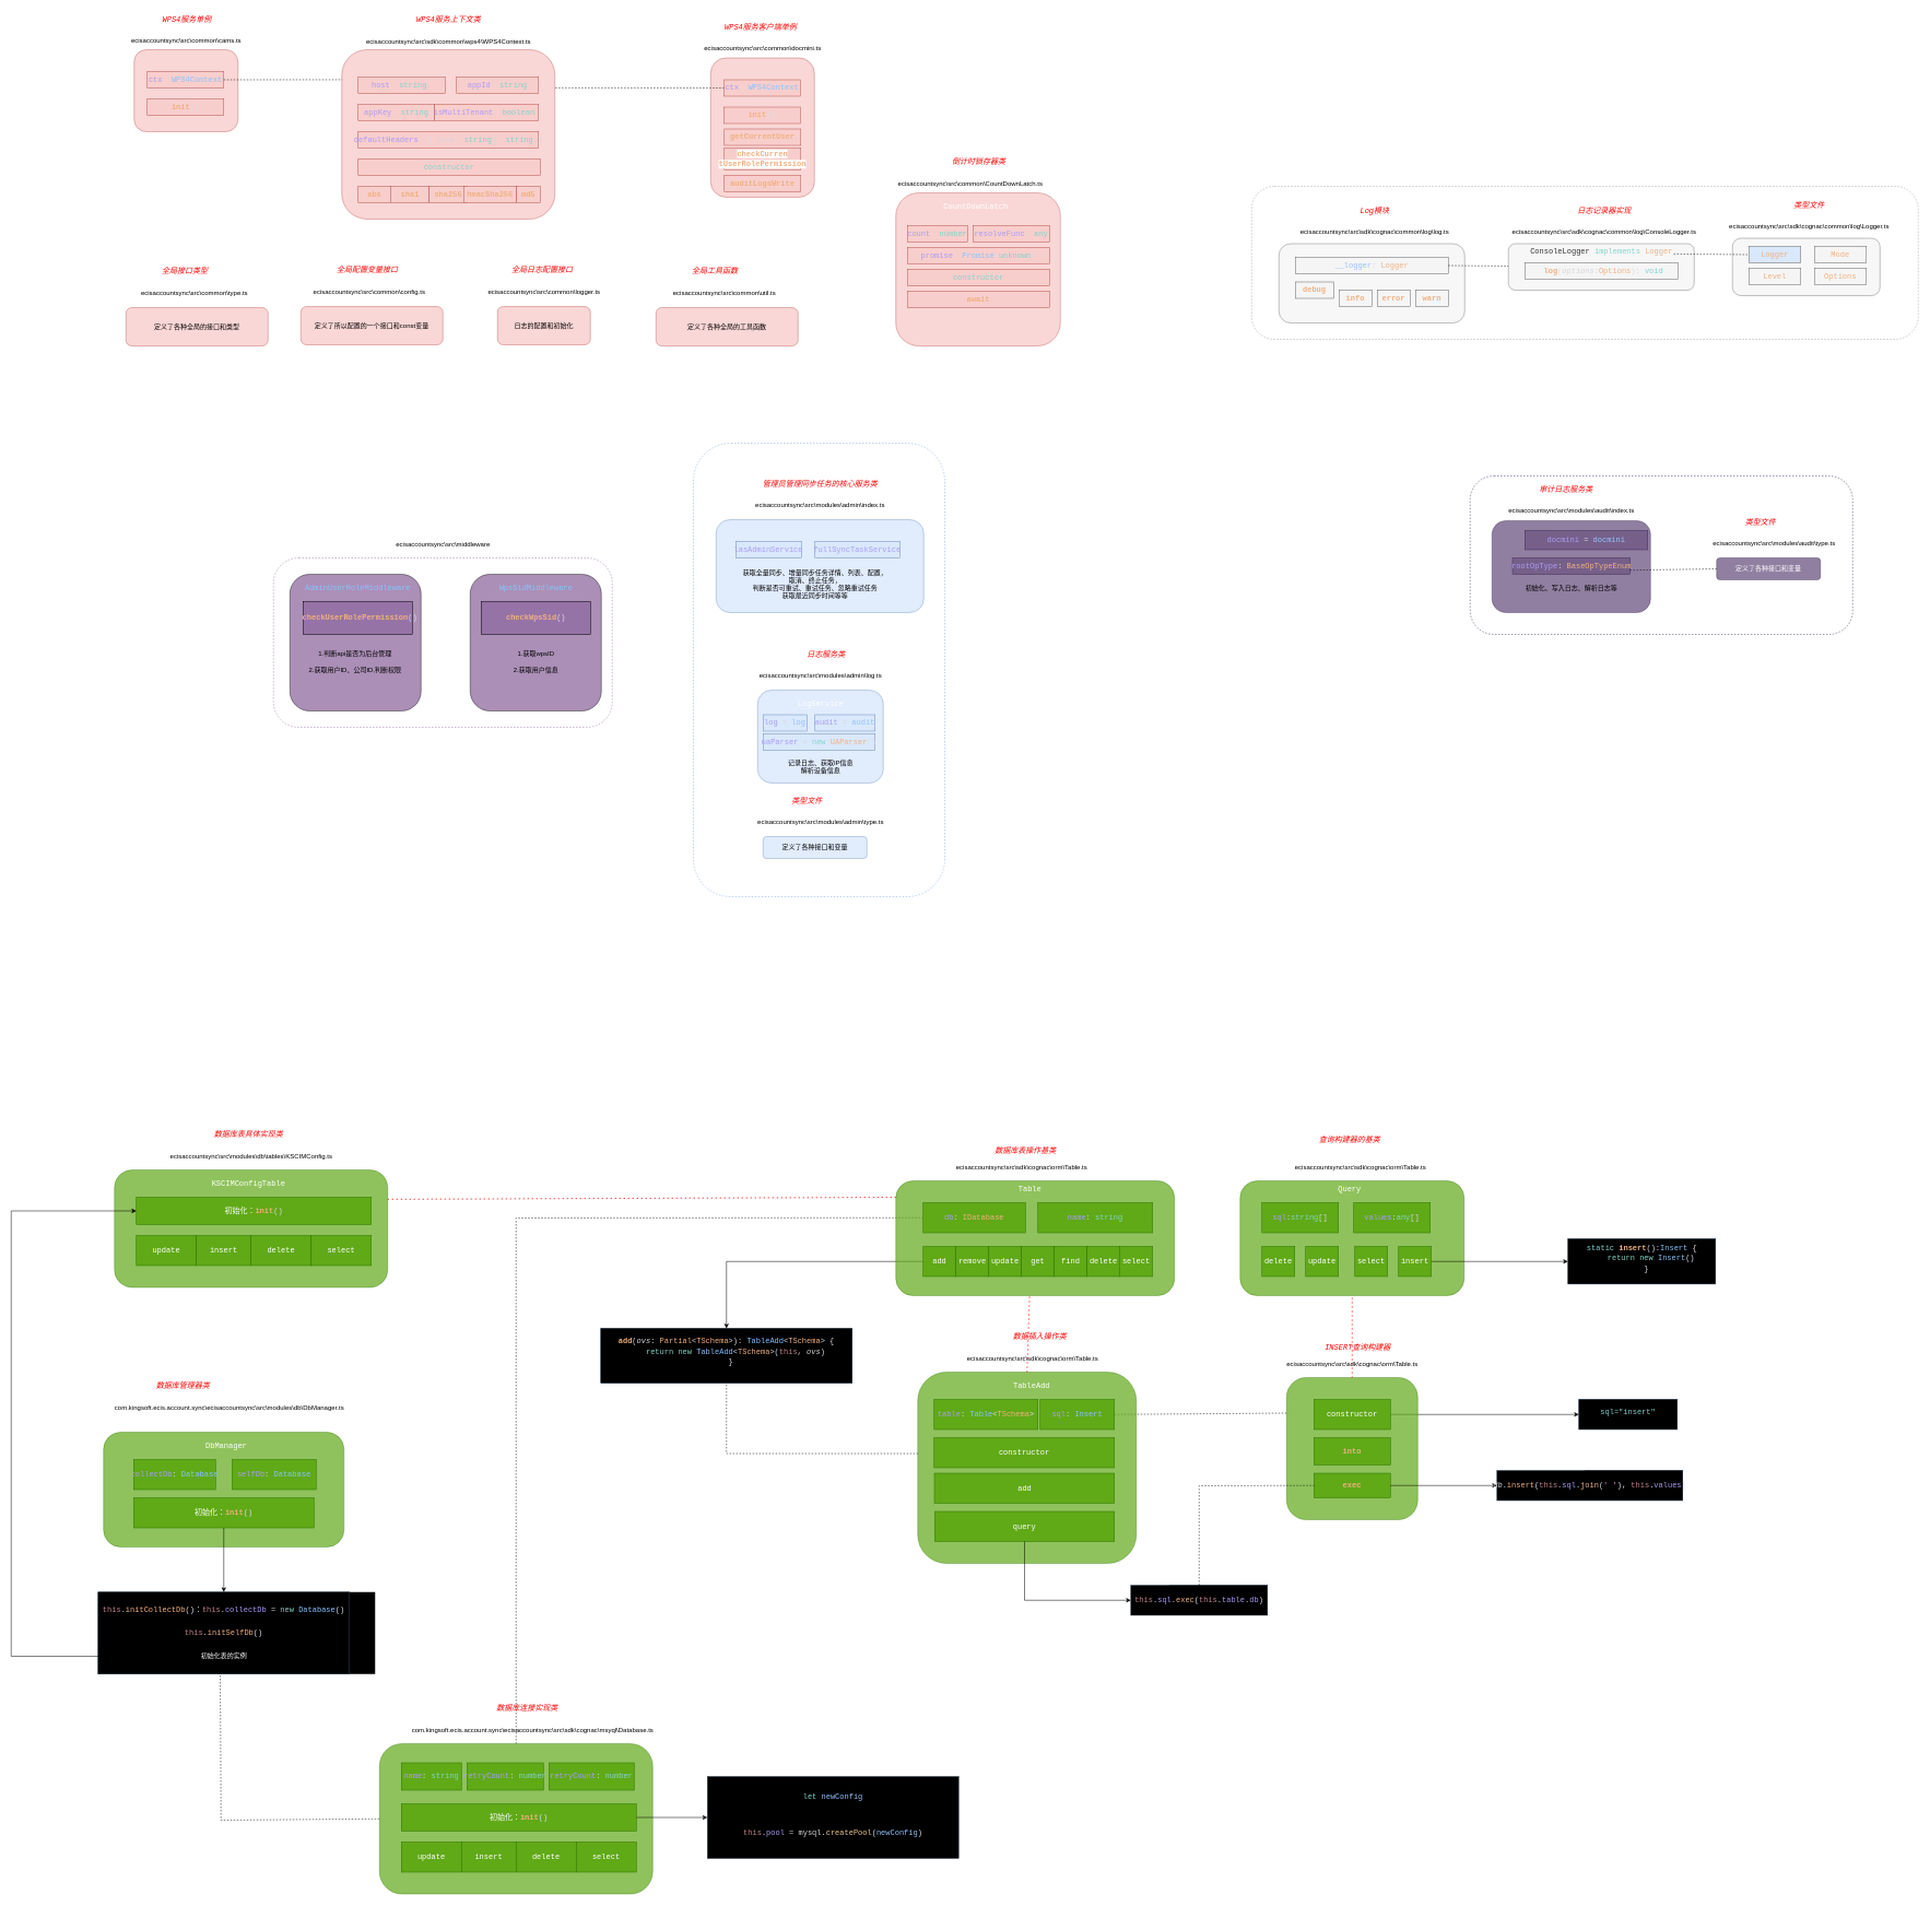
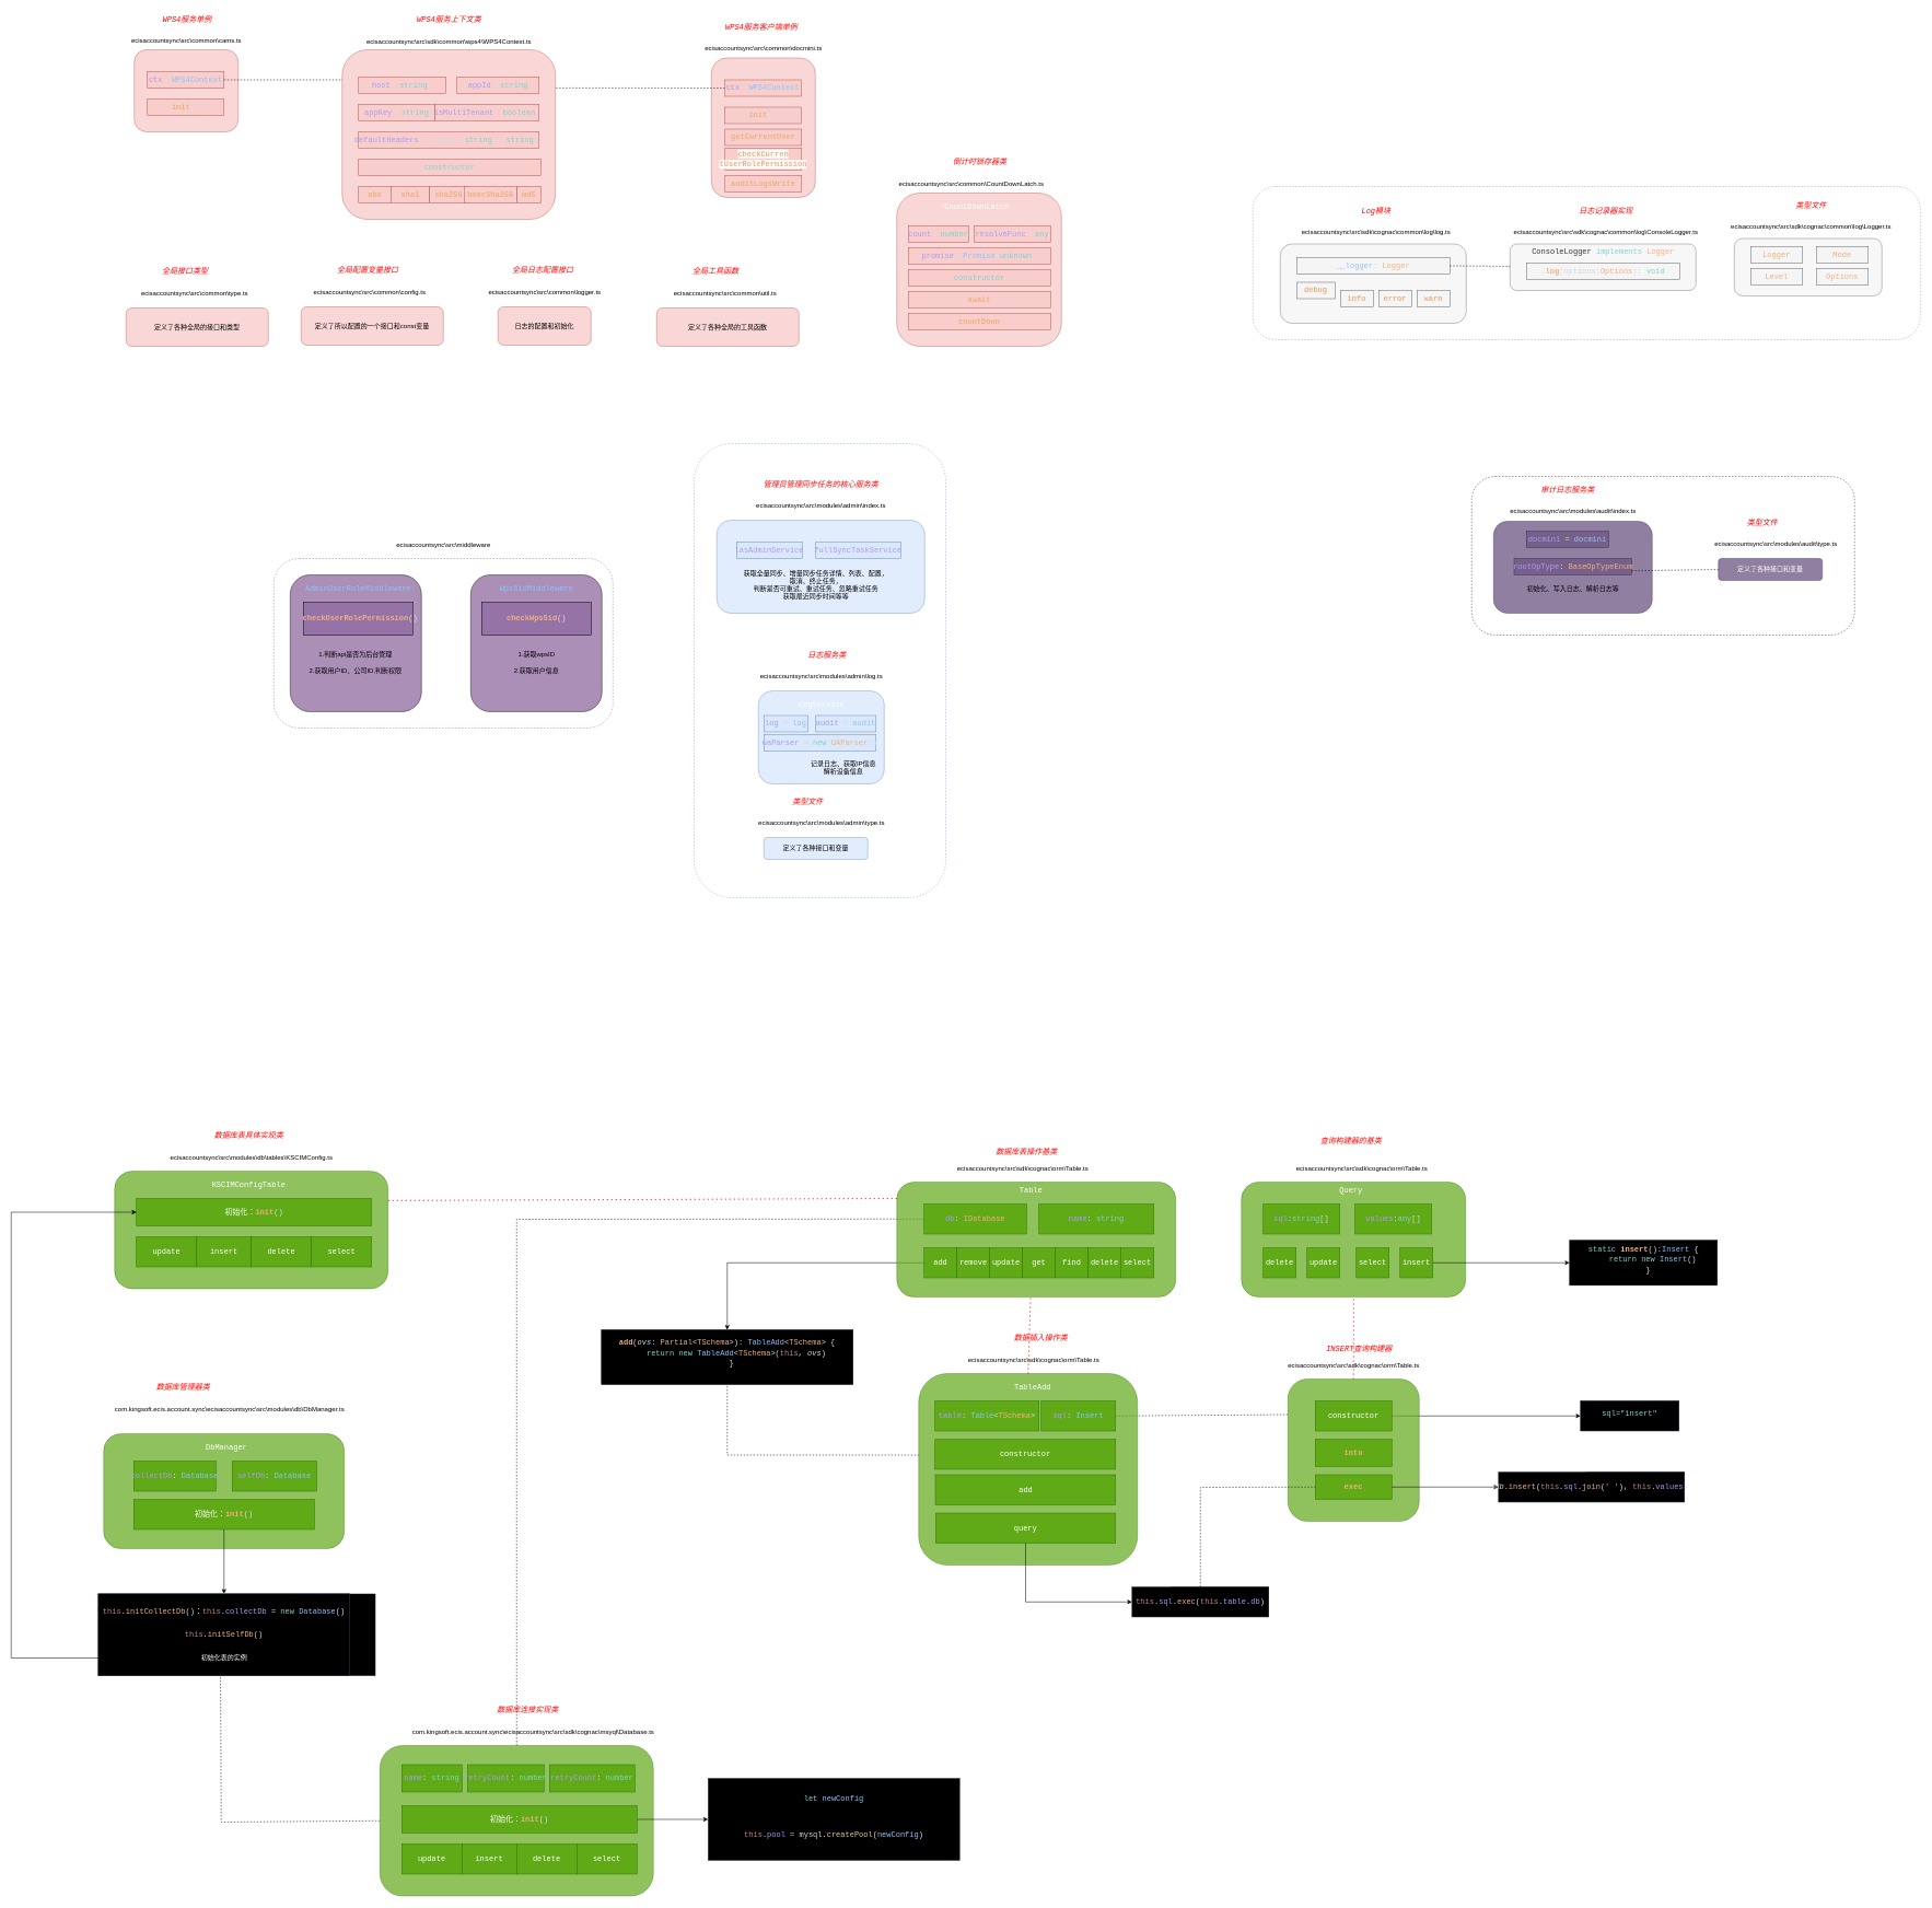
- <mxCell id="100" value="" style="endArrow=none;dashed=1;html=1;rounded=0;exitX=1.01;exitY=0.622;exitDx=0;exitDy=0;exitPerimeter=0;entryX=0;entryY=0.5;entryDx=0;entryDy=0;" edge="1" parent="77" source="90" target="96"><mxGeometry width="50" height="50" relative="1" as="geometry"><mxPoint x="900" y="370" as="sourcePoint" /><mxPoint x="950" y="320" as="targetPoint" /></mxGeometry></mxCell>
- <mxCell id="96" value="&lt;div style=&quot;color: rgb(216, 222, 233); font-family: Consolas, &amp;quot;Courier New&amp;quot;, monospace; font-size: 14px; line-height: 19px; white-space: pre;&quot;&gt;&lt;div style=&quot;line-height: 19px;&quot;&gt;&lt;div style=&quot;line-height: 19px;&quot;&gt;&lt;div style=&quot;line-height: 19px;&quot;&gt;&lt;span style=&quot;color: rgb(239, 176, 128);&quot;&gt;Logger&lt;/span&gt;&lt;/div&gt;&lt;/div&gt;&lt;/div&gt;&lt;/div&gt;" style="rounded=0;whiteSpace=wrap;html=1;fillColor=#dae8fc;fontColor=#333333;strokeColor=#666666;" vertex="1" parent="92"><mxGeometry x="50" y="90" width="95" height="30" as="geometry" /></mxCell>
+ <mxCell id="96" value="&lt;div style=&quot;color: rgb(216, 222, 233); font-family: Consolas, &amp;quot;Courier New&amp;quot;, monospace; font-size: 14px; line-height: 19px; white-space: pre;&quot;&gt;&lt;div style=&quot;line-height: 19px;&quot;&gt;&lt;div style=&quot;line-height: 19px;&quot;&gt;&lt;div style=&quot;line-height: 19px;&quot;&gt;&lt;span style=&quot;color: rgb(239, 176, 128);&quot;&gt;Logger&lt;/span&gt;&lt;/div&gt;&lt;/div&gt;&lt;/div&gt;&lt;/div&gt;" style="rounded=0;whiteSpace=wrap;html=1;fillColor=#f5f5f5;fontColor=#333333;strokeColor=#666666;" vertex="1" parent="92"><mxGeometry x="50" y="90" width="95" height="30" as="geometry" /></mxCell>
+ <mxCell id="74" value="&lt;div style=&quot;color: rgb(216, 222, 233); font-family: Consolas, &amp;quot;Courier New&amp;quot;, monospace; font-size: 14px; line-height: 19px; white-space: pre;&quot;&gt;&lt;div style=&quot;line-height: 19px;&quot;&gt;&lt;div style=&quot;line-height: 19px;&quot;&gt;&lt;div style=&quot;line-height: 19px;&quot;&gt;&lt;div style=&quot;line-height: 19px;&quot;&gt;&lt;span style=&quot;color: rgb(239, 176, 128); font-weight: bold;&quot;&gt;countDown&lt;/span&gt;&lt;/div&gt;&lt;/div&gt;&lt;/div&gt;&lt;/div&gt;&lt;/div&gt;" style="rounded=0;whiteSpace=wrap;html=1;fillColor=#f8cecc;strokeColor=#b85450;" vertex="1" parent="64"><mxGeometry x="30" y="292" width="260" height="30" as="geometry" /></mxCell>
- <mxCell id="127" value="&lt;div style=&quot;color: rgb(216, 222, 233); font-family: Consolas, &amp;quot;Courier New&amp;quot;, monospace; font-size: 14px; line-height: 19px; white-space: pre;&quot;&gt;&lt;span&gt;&lt;span style=&quot;color: rgb(170, 155, 245);&quot;&gt;docmini&lt;/span&gt; &lt;span style=&quot;color: rgb(214, 214, 221);&quot;&gt;=&lt;/span&gt; &lt;span style=&quot;color: rgb(148, 193, 250);&quot;&gt;docmini&lt;/span&gt;&lt;/span&gt;&lt;/div&gt;" style="rounded=0;whiteSpace=wrap;html=1;fillColor=#76608a;fontColor=#ffffff;strokeColor=#432D57;" vertex="1" parent="124"><mxGeometry x="100" y="100" width="225" height="35" as="geometry" /></mxCell>
+ <mxCell id="127" value="&lt;div style=&quot;color: rgb(216, 222, 233); font-family: Consolas, &amp;quot;Courier New&amp;quot;, monospace; font-size: 14px; line-height: 19px; white-space: pre;&quot;&gt;&lt;span&gt;&lt;span style=&quot;color: rgb(170, 155, 245);&quot;&gt;docmini&lt;/span&gt; &lt;span style=&quot;color: rgb(214, 214, 221);&quot;&gt;=&lt;/span&gt; &lt;span style=&quot;color: rgb(148, 193, 250);&quot;&gt;docmini&lt;/span&gt;&lt;/span&gt;&lt;/div&gt;" style="rounded=0;whiteSpace=wrap;html=1;fillColor=#76608a;fontColor=#ffffff;strokeColor=#432D57;" vertex="1" parent="124"><mxGeometry x="100" y="100" width="150" height="30" as="geometry" /></mxCell>
- <mxCell id="118" value="记录日志、获取IP信息&lt;div&gt;解析设备信息&lt;/div&gt;" style="text;html=1;align=center;verticalAlign=middle;resizable=0;points=[];autosize=1;strokeColor=none;fillColor=none;" vertex="1" parent="109"><mxGeometry x="55" y="232" width="140" height="40" as="geometry" /></mxCell>
+ <mxCell id="118" value="记录日志、获取IP信息&lt;div&gt;解析设备信息&lt;/div&gt;" style="text;html=1;align=center;verticalAlign=middle;resizable=0;points=[];autosize=1;strokeColor=none;fillColor=none;" vertex="1" parent="109"><mxGeometry x="95" y="232" width="140" height="40" as="geometry" /></mxCell>
